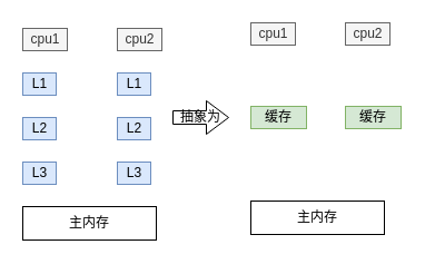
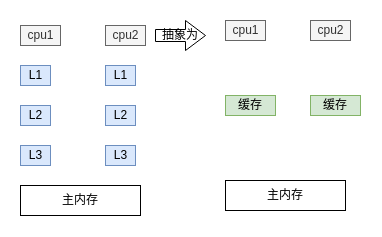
- <mxCell id="16" value="抽象为" style="shape=singleArrow;whiteSpace=wrap;html=1;arrowWidth=0.4;arrowSize=0.4;" vertex="1" parent="1"><mxGeometry x="155" y="90" width="50" height="30" as="geometry" /></mxCell>
+ <mxCell id="16" value="抽象为" style="shape=singleArrow;whiteSpace=wrap;html=1;arrowWidth=0.4;arrowSize=0.4;" vertex="1" parent="1"><mxGeometry x="155" y="20" width="50" height="30" as="geometry" /></mxCell>
